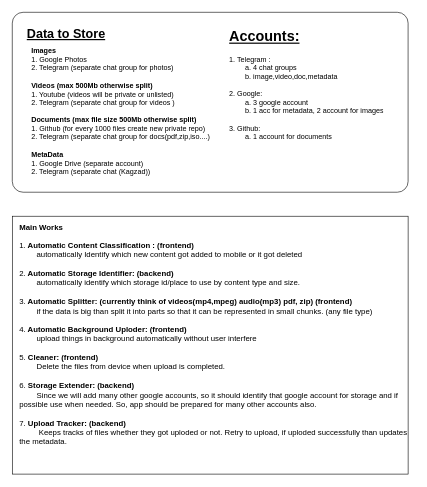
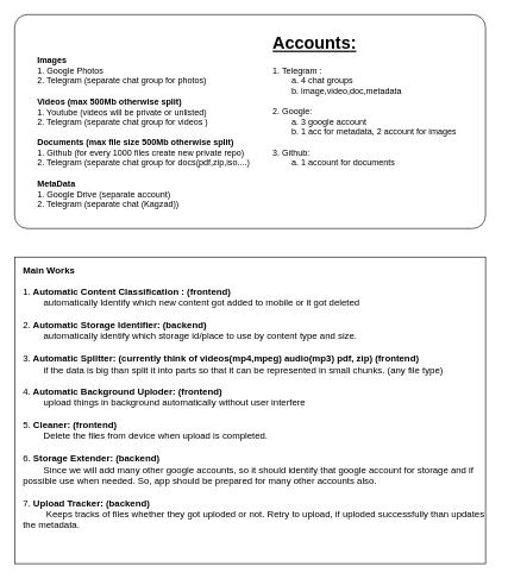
- <mxCell id="3" value="&lt;font style=&quot;font-size: 21px;&quot;&gt;&lt;b&gt;&lt;u&gt;Data to Store&lt;/u&gt;&lt;/b&gt;&lt;/font&gt;" style="text;html=1;align=center;verticalAlign=middle;whiteSpace=wrap;rounded=0;" vertex="1" parent="1"><mxGeometry x="40" y="40" width="140" height="30" as="geometry" /></mxCell>
